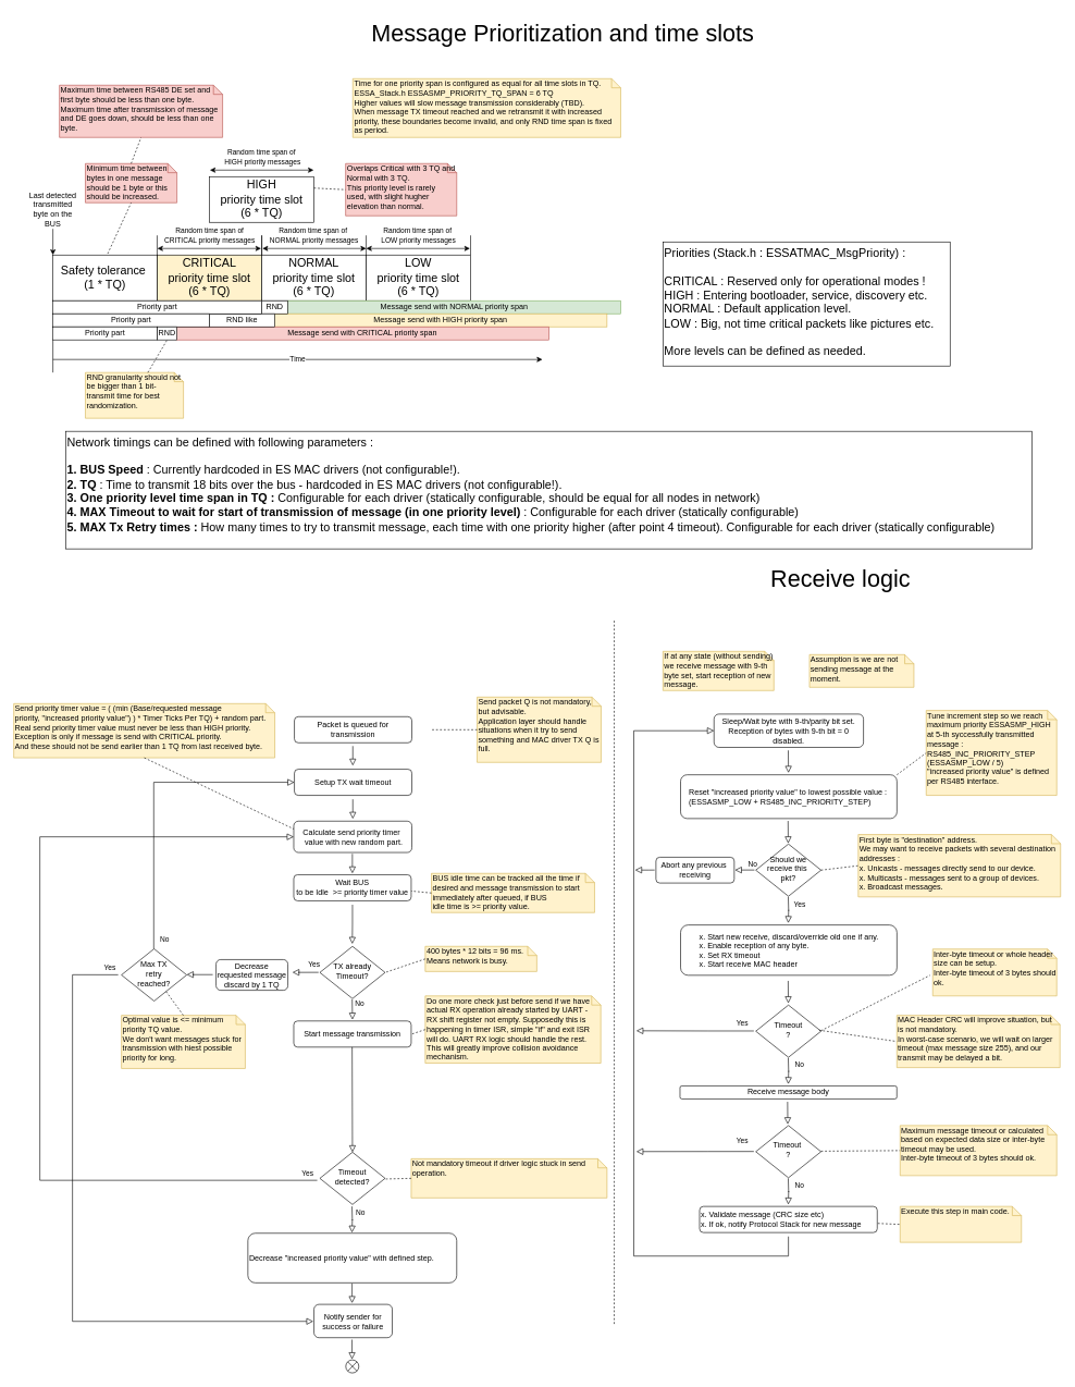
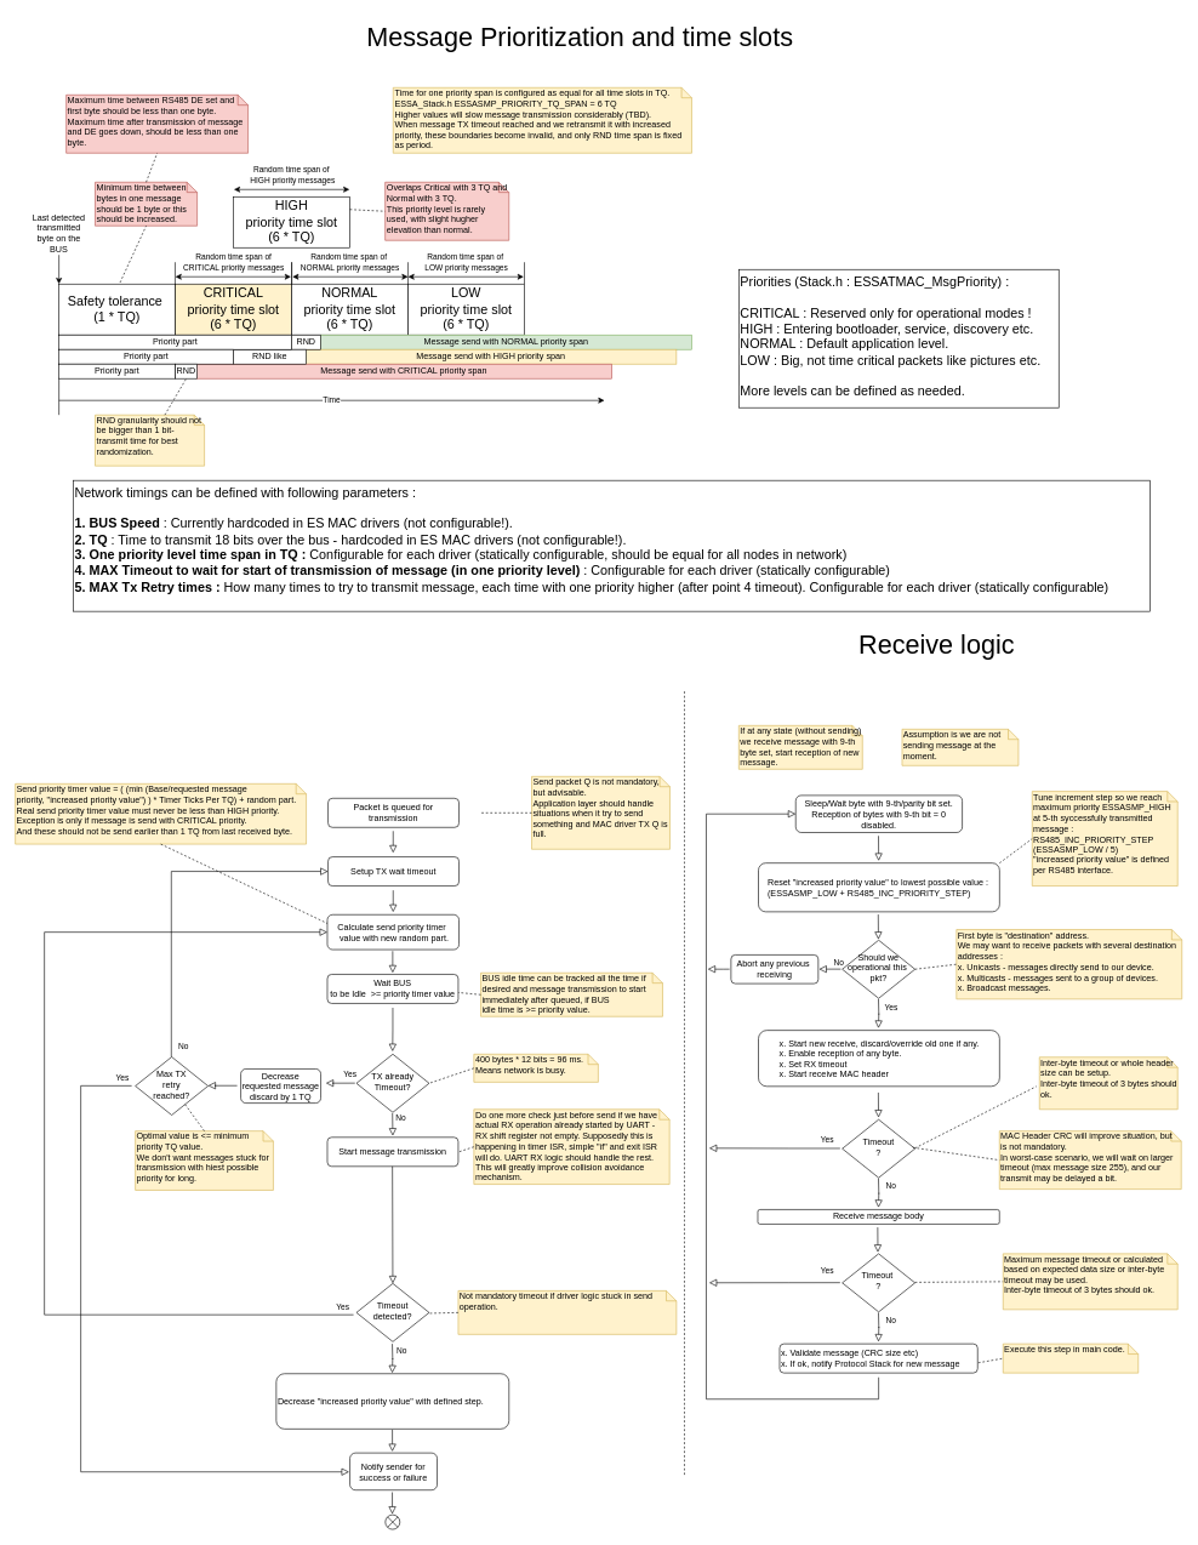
- <mxCell id="75" value="&lt;font style=&quot;font-size: 36px&quot;&gt;Message Prioritization and time slots&lt;/font&gt;" style="text;html=1;strokeColor=none;fillColor=none;align=center;verticalAlign=middle;whiteSpace=wrap;rounded=0;" parent="1" vertex="1"><mxGeometry x="466" y="20" width="791" height="60" as="geometry" /></mxCell>
+ <mxCell id="75" value="&lt;font style=&quot;font-size: 36px&quot;&gt;Message Prioritization and time slots&lt;/font&gt;" style="text;html=1;strokeColor=none;fillColor=none;align=center;verticalAlign=middle;whiteSpace=wrap;rounded=0;" parent="1" vertex="1"><mxGeometry x="401" y="20" width="791" height="60" as="geometry" /></mxCell>
- <mxCell id="31" value="Should we receive this&amp;nbsp;&lt;br&gt;pkt?" style="rhombus;whiteSpace=wrap;html=1;shadow=0;fontFamily=Helvetica;fontSize=12;align=center;strokeWidth=1;spacing=6;spacingTop=-4;" parent="1" vertex="1"><mxGeometry x="1157" y="1292" width="100" height="80" as="geometry" /></mxCell>
+ <mxCell id="31" value="Should we operational this&amp;nbsp;&lt;br&gt;pkt?" style="rhombus;whiteSpace=wrap;html=1;shadow=0;fontFamily=Helvetica;fontSize=12;align=center;strokeWidth=1;spacing=6;spacingTop=-4;" parent="1" vertex="1"><mxGeometry x="1157" y="1292" width="100" height="80" as="geometry" /></mxCell>
- <mxCell id="69" value="&lt;font style=&quot;font-size: 12px&quot;&gt;Execute this step in main code.&lt;br&gt;&lt;/font&gt;" style="shape=note;whiteSpace=wrap;html=1;size=14;verticalAlign=top;align=left;spacingTop=-6;fillColor=#fff2cc;strokeColor=#d6b656;" parent="1" vertex="1"><mxGeometry x="1378.12" y="1847" width="185.88" height="55" as="geometry" /></mxCell>
+ <mxCell id="69" value="&lt;font style=&quot;font-size: 12px&quot;&gt;Execute this step in main code.&lt;br&gt;&lt;/font&gt;" style="shape=note;whiteSpace=wrap;html=1;size=14;verticalAlign=top;align=left;spacingTop=-6;fillColor=#fff2cc;strokeColor=#d6b656;" parent="1" vertex="1"><mxGeometry x="1378.12" y="1847" width="185.88" height="40" as="geometry" /></mxCell>
